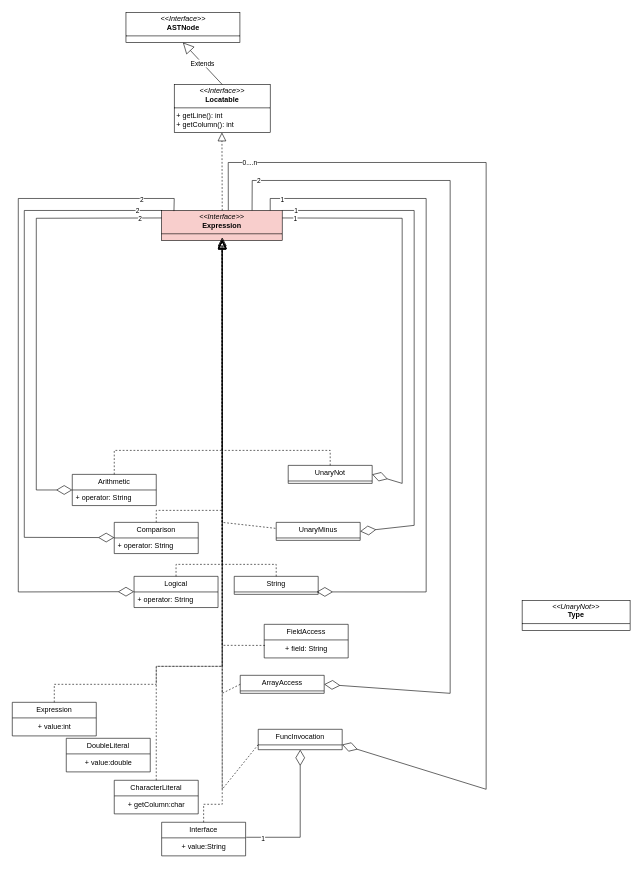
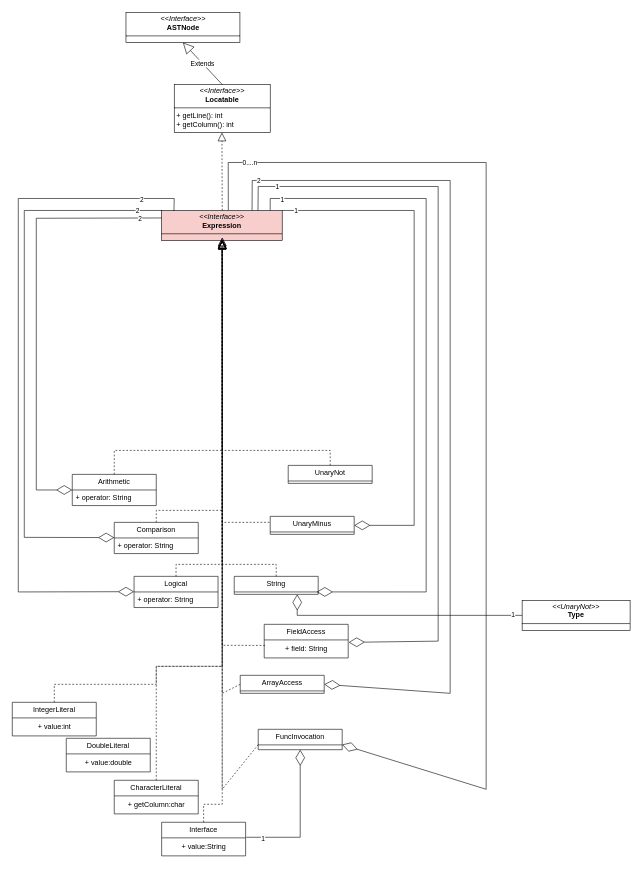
+ <mxCell id="46" value="" style="endArrow=diamondThin;endFill=0;endSize=24;html=1;rounded=0;exitX=0.799;exitY=0.004;exitDx=0;exitDy=0;exitPerimeter=0;entryX=1.005;entryY=0.135;entryDx=0;entryDy=0;entryPerimeter=0;" parent="1" source="2" target="38" edge="1"><mxGeometry width="160" relative="1" as="geometry"><mxPoint x="760" y="1070" as="sourcePoint" /><mxPoint x="580" y="1070" as="targetPoint" /><Array as="points"><mxPoint x="430" y="310" /><mxPoint x="730" y="310" /><mxPoint x="730" y="1068" /></Array></mxGeometry></mxCell>
+ <mxCell id="47" value="1" style="edgeLabel;html=1;align=center;verticalAlign=middle;resizable=0;points=[];" parent="46" vertex="1" connectable="0"><mxGeometry x="-0.885" relative="1" as="geometry"><mxPoint as="offset" /></mxGeometry></mxCell>
- <mxCell id="20" value="" style="endArrow=diamondThin;endFill=0;endSize=24;html=1;rounded=0;entryX=1;entryY=0.5;entryDx=0;entryDy=0;exitX=1;exitY=0.25;exitDx=0;exitDy=0;" parent="1" source="2" target="18" edge="1"><mxGeometry width="160" relative="1" as="geometry"><mxPoint x="570" y="740" as="sourcePoint" /><mxPoint x="730" y="740" as="targetPoint" /><Array as="points"><mxPoint x="670" y="363" /><mxPoint x="670" y="805" /></Array></mxGeometry></mxCell>
- <mxCell id="21" value="1" style="edgeLabel;html=1;align=center;verticalAlign=middle;resizable=0;points=[];" parent="20" vertex="1" connectable="0"><mxGeometry x="-0.937" y="-1" relative="1" as="geometry"><mxPoint as="offset" /></mxGeometry></mxCell>
- <mxCell id="22" value="UnaryMinus" style="swimlane;fontStyle=0;childLayout=stackLayout;horizontal=1;startSize=26;fillColor=none;horizontalStack=0;resizeParent=1;resizeParentMax=0;resizeLast=0;collapsible=1;marginBottom=0;whiteSpace=wrap;html=1;" parent="1" vertex="1"><mxGeometry x="460" y="870" width="140" height="30" as="geometry" /></mxCell>
+ <mxCell id="22" value="UnaryMinus" style="swimlane;fontStyle=0;childLayout=stackLayout;horizontal=1;startSize=26;fillColor=none;horizontalStack=0;resizeParent=1;resizeParentMax=0;resizeLast=0;collapsible=1;marginBottom=0;whiteSpace=wrap;html=1;" parent="1" vertex="1"><mxGeometry x="450" y="860" width="140" height="30" as="geometry" /></mxCell>
+ <mxCell id="56" value="" style="endArrow=diamondThin;endFill=0;endSize=24;html=1;rounded=0;exitX=0;exitY=0.5;exitDx=0;exitDy=0;entryX=0.75;entryY=1;entryDx=0;entryDy=0;" parent="1" source="54" edge="1" target="25"><mxGeometry width="160" relative="1" as="geometry"><mxPoint x="490" y="1170" as="sourcePoint" /><mxPoint x="530" y="1010" as="targetPoint" /><Array as="points"><mxPoint x="670" y="1025" /><mxPoint x="495" y="1025" /></Array></mxGeometry></mxCell>
+ <mxCell id="57" value="1" style="edgeLabel;html=1;align=center;verticalAlign=middle;resizable=0;points=[];" parent="56" vertex="1" connectable="0"><mxGeometry x="-0.923" y="-1" relative="1" as="geometry"><mxPoint as="offset" /></mxGeometry></mxCell>
- <mxCell id="29" value="Expression" style="swimlane;fontStyle=0;childLayout=stackLayout;horizontal=1;startSize=26;fillColor=none;horizontalStack=0;resizeParent=1;resizeParentMax=0;resizeLast=0;collapsible=1;marginBottom=0;whiteSpace=wrap;html=1;" parent="1" vertex="1"><mxGeometry x="20" y="1170" width="140" height="56" as="geometry" /></mxCell>
+ <mxCell id="29" value="IntegerLiteral" style="swimlane;fontStyle=0;childLayout=stackLayout;horizontal=1;startSize=26;fillColor=none;horizontalStack=0;resizeParent=1;resizeParentMax=0;resizeLast=0;collapsible=1;marginBottom=0;whiteSpace=wrap;html=1;" parent="1" vertex="1"><mxGeometry x="20" y="1170" width="140" height="56" as="geometry" /></mxCell>
